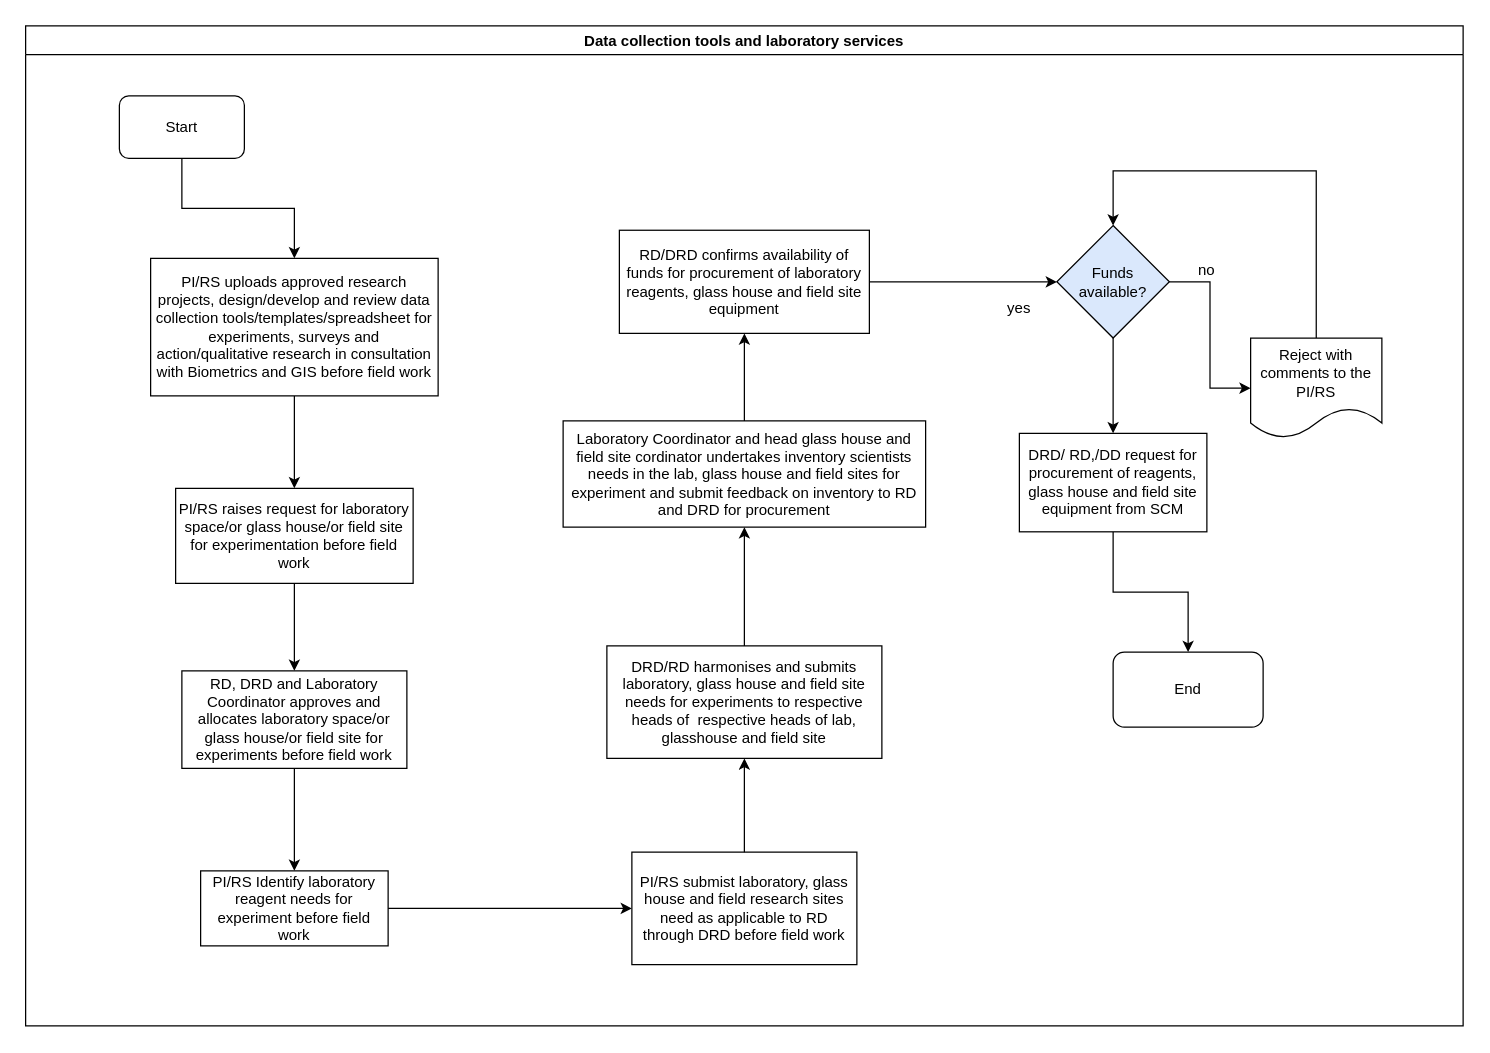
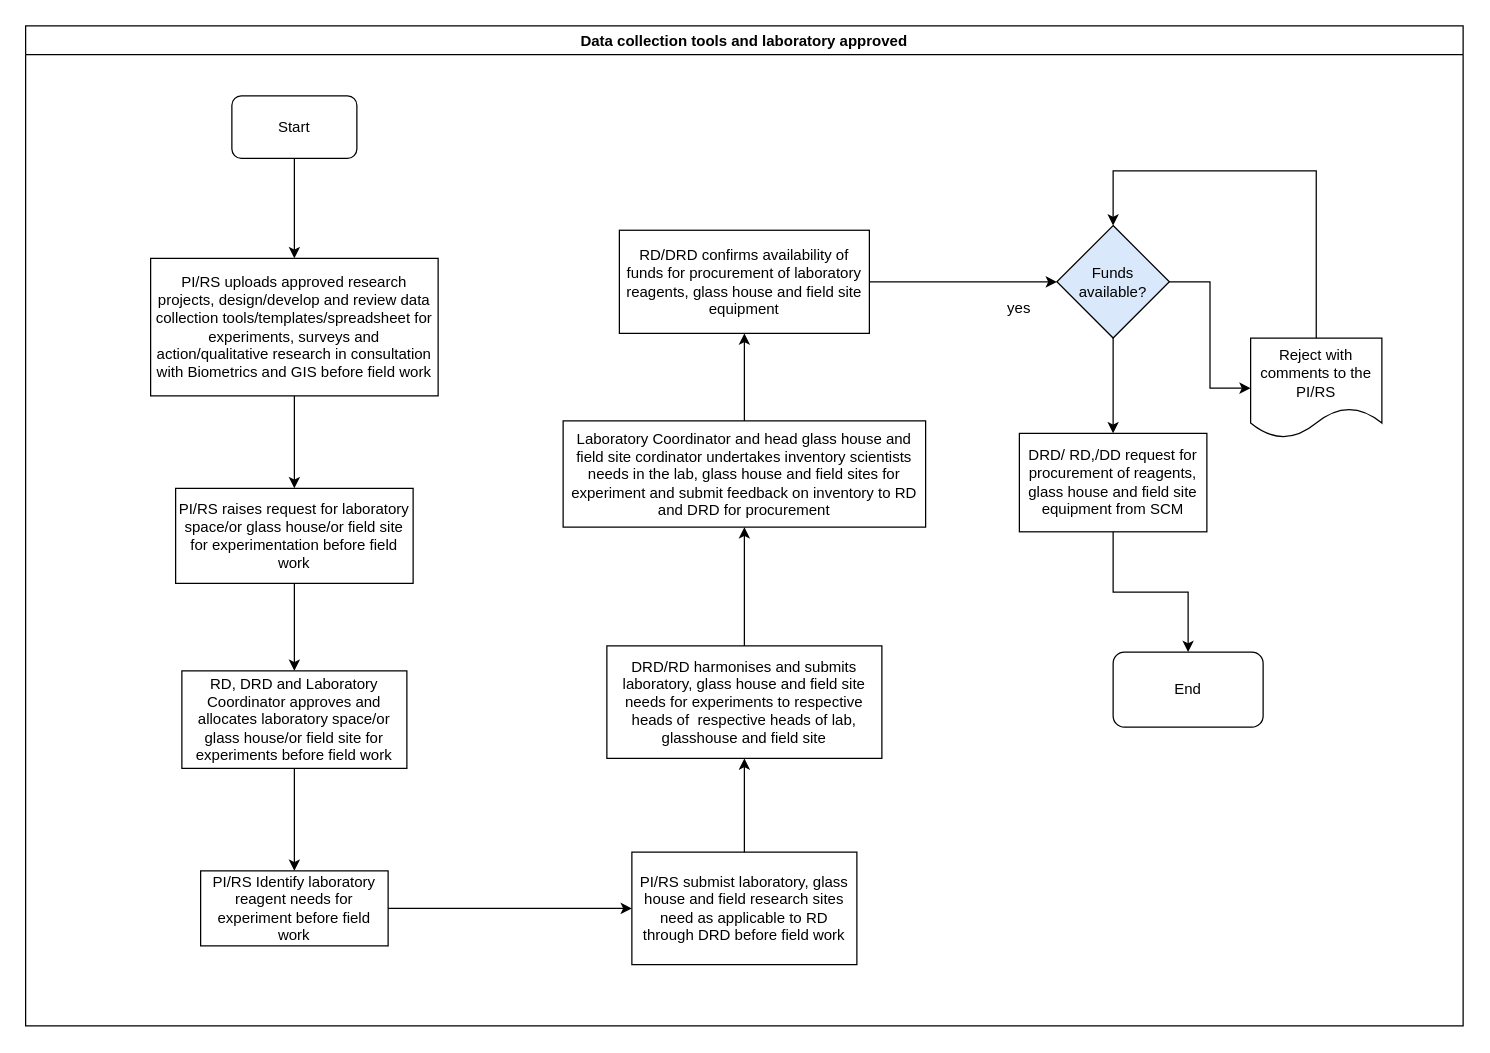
- <mxCell id="2" value="Data collection tools and laboratory services" style="swimlane;startSize=23;" vertex="1" parent="1"><mxGeometry x="20" y="20" width="1150" height="800" as="geometry" /></mxCell>
+ <mxCell id="2" value="Data collection tools and laboratory approved" style="swimlane;startSize=23;" vertex="1" parent="1"><mxGeometry x="20" y="20" width="1150" height="800" as="geometry" /></mxCell>
- <mxCell id="3" value="Start" style="rounded=1;whiteSpace=wrap;html=1;" vertex="1" parent="2"><mxGeometry x="75" y="56" width="100" height="50" as="geometry" /></mxCell>
+ <mxCell id="3" value="Start" style="rounded=1;whiteSpace=wrap;html=1;" vertex="1" parent="2"><mxGeometry x="165" y="56" width="100" height="50" as="geometry" /></mxCell>
- <mxCell id="30" value="no" style="text;html=1;strokeColor=none;fillColor=none;align=center;verticalAlign=middle;whiteSpace=wrap;rounded=0;" vertex="1" parent="1"><mxGeometry x="945" y="206" width="40" height="20" as="geometry" /></mxCell>
